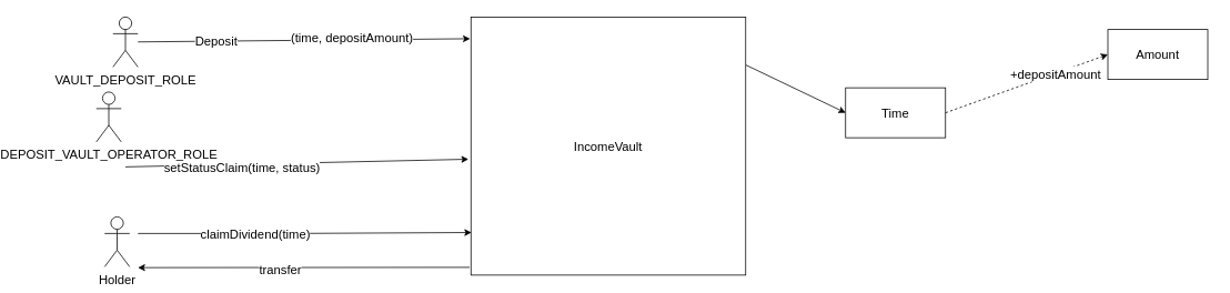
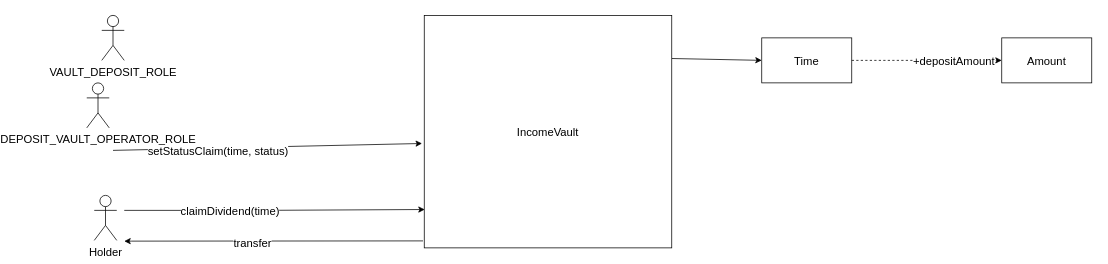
- <mxCell id="2" value="Deposit" style="endArrow=classic;html=1;rounded=0;entryX=-0.003;entryY=0.084;entryDx=0;entryDy=0;startArrow=none;entryPerimeter=0;fontSize=15;" parent="1" source="13" target="15" edge="1"><mxGeometry x="-0.529" width="50" height="50" relative="1" as="geometry"><mxPoint x="70" y="30" as="sourcePoint" /><mxPoint x="410" y="10" as="targetPoint" /><mxPoint as="offset" /></mxGeometry></mxCell>
- <mxCell id="3" value="(time, depositAmount)" style="edgeLabel;html=1;align=center;verticalAlign=middle;resizable=0;points=[];fontSize=15;" parent="2" vertex="1" connectable="0"><mxGeometry x="0.263" y="3" relative="1" as="geometry"><mxPoint x="5" as="offset" /></mxGeometry></mxCell>
- <mxCell id="5" value="Amount" style="rounded=0;whiteSpace=wrap;html=1;fontSize=15;" parent="1" vertex="1"><mxGeometry x="1235" y="35" width="120" height="60" as="geometry" /></mxCell>
+ <mxCell id="5" value="Amount" style="rounded=0;whiteSpace=wrap;html=1;fontSize=15;" parent="1" vertex="1"><mxGeometry x="1240" y="50" width="120" height="60" as="geometry" /></mxCell>
- <mxCell id="4" value="Time" style="rounded=0;whiteSpace=wrap;html=1;fontSize=15;" parent="1" vertex="1"><mxGeometry x="920" y="105" width="120" height="60" as="geometry" /></mxCell>
+ <mxCell id="4" value="Time" style="rounded=0;whiteSpace=wrap;html=1;fontSize=15;" parent="1" vertex="1"><mxGeometry x="920" y="50" width="120" height="60" as="geometry" /></mxCell>
